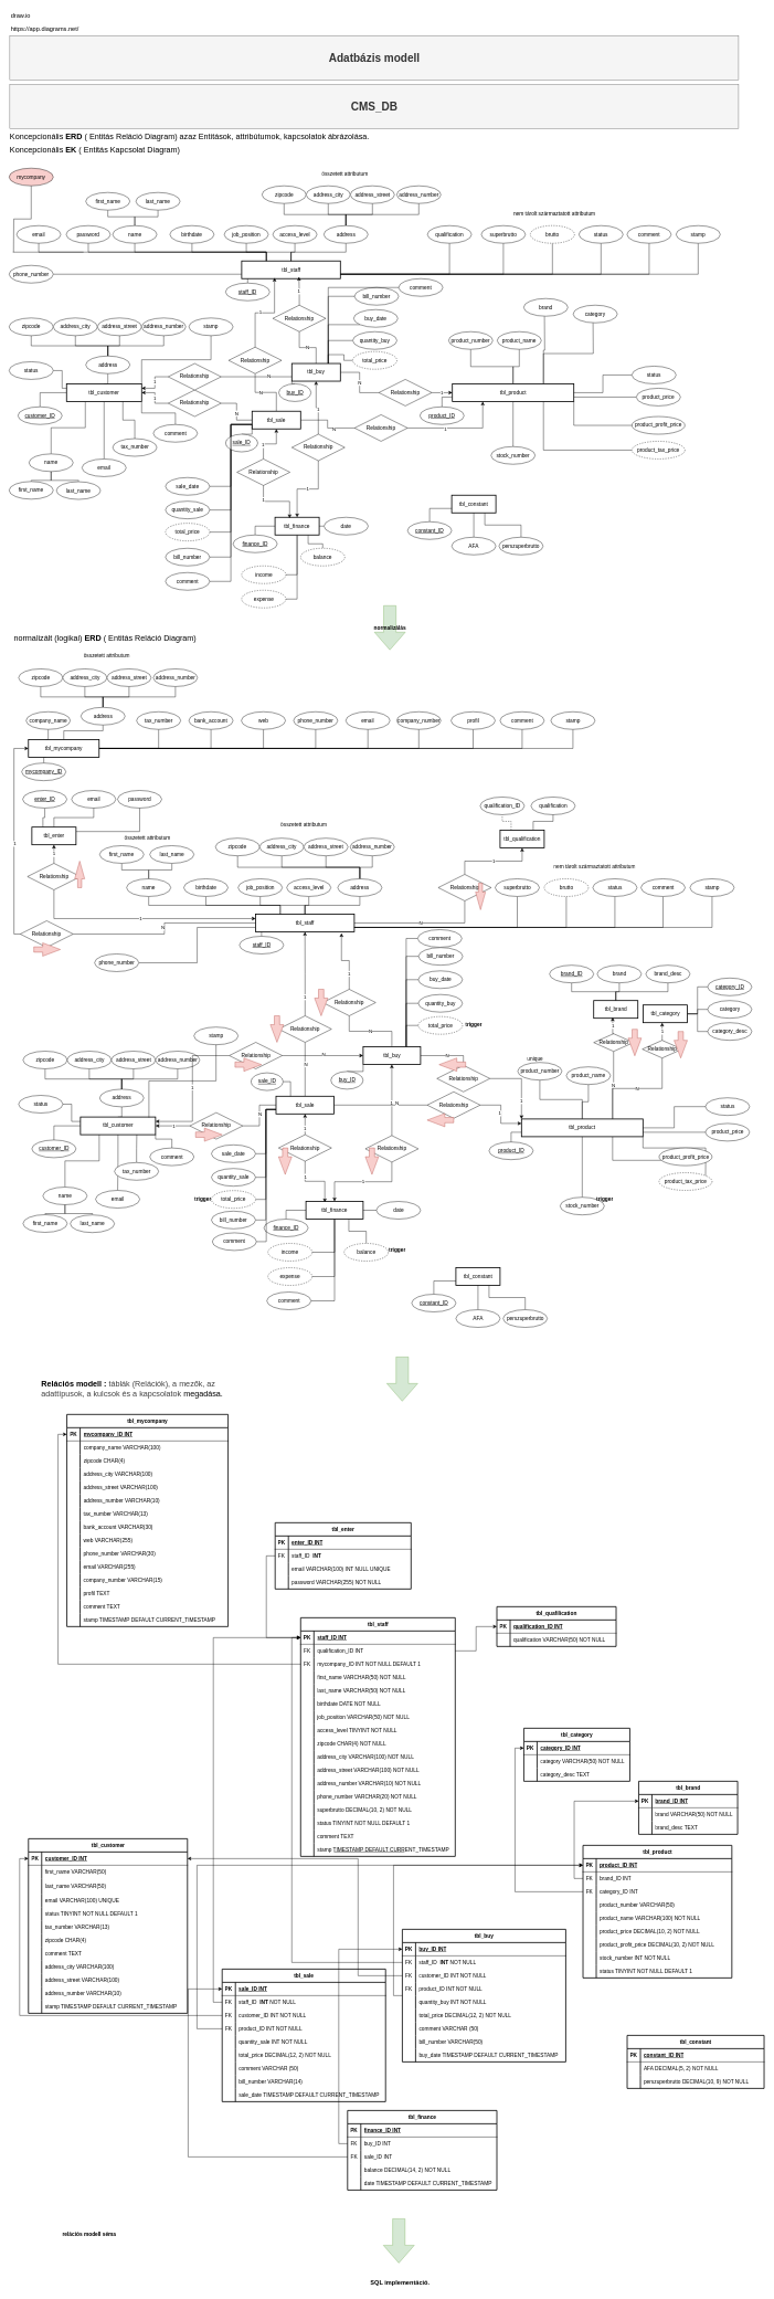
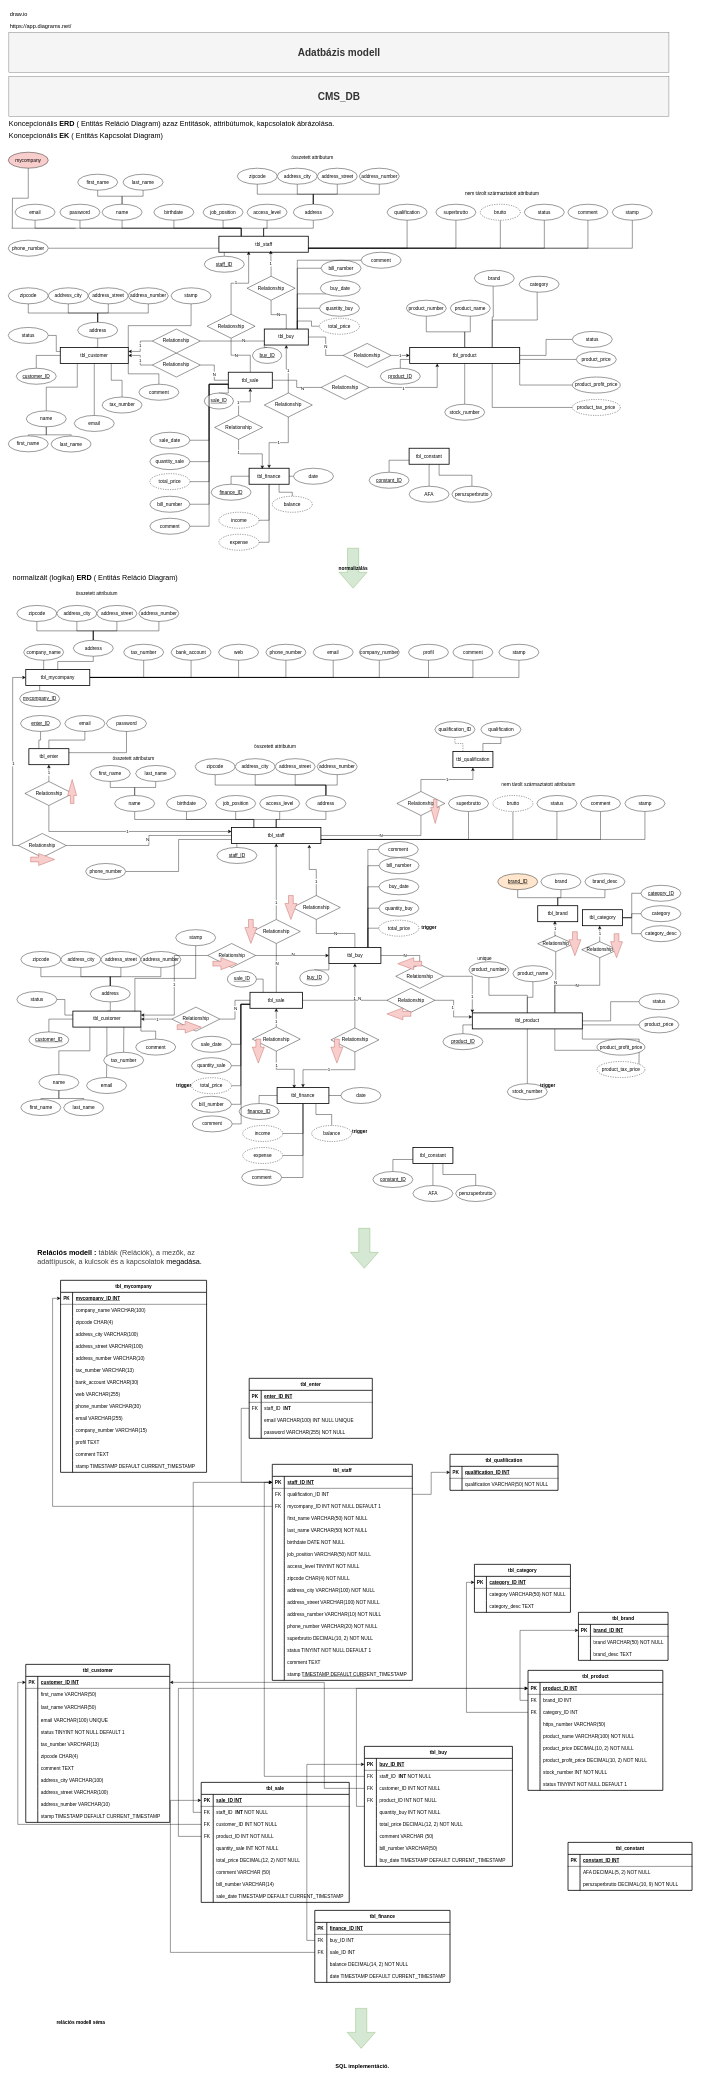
- <mxCell id="82" value="brand_ID" style="ellipse;whiteSpace=wrap;html=1;align=center;fontStyle=4;" parent="1" vertex="1"><mxGeometry x="1243.5" y="2183.5" width="100" height="40" as="geometry" /></mxCell>
+ <mxCell id="82" value="brand_ID" style="ellipse;whiteSpace=wrap;html=1;align=center;fontStyle=4;fillColor=#ffe6cc;" parent="1" vertex="1"><mxGeometry x="1243.5" y="2183.5" width="100" height="40" as="geometry" /></mxCell>
- <mxCell id="550" value="product_number VARCHAR(50)" style="shape=partialRectangle;connectable=0;fillColor=none;top=0;left=0;bottom=0;right=0;align=left;spacingLeft=6;overflow=hidden;" parent="548" vertex="1"><mxGeometry x="30" width="307" height="30" as="geometry"><mxRectangle width="307" height="30" as="alternateBounds" /></mxGeometry></mxCell>
+ <mxCell id="550" value="https_number VARCHAR(50)" style="shape=partialRectangle;connectable=0;fillColor=none;top=0;left=0;bottom=0;right=0;align=left;spacingLeft=6;overflow=hidden;" parent="548" vertex="1"><mxGeometry x="30" width="307" height="30" as="geometry"><mxRectangle width="307" height="30" as="alternateBounds" /></mxGeometry></mxCell>
